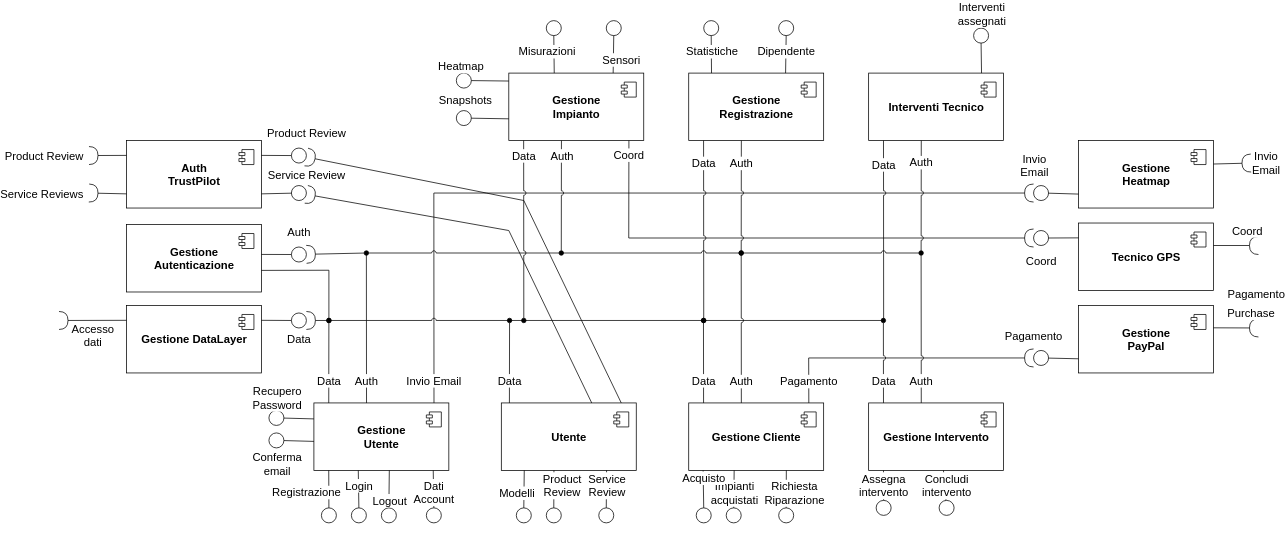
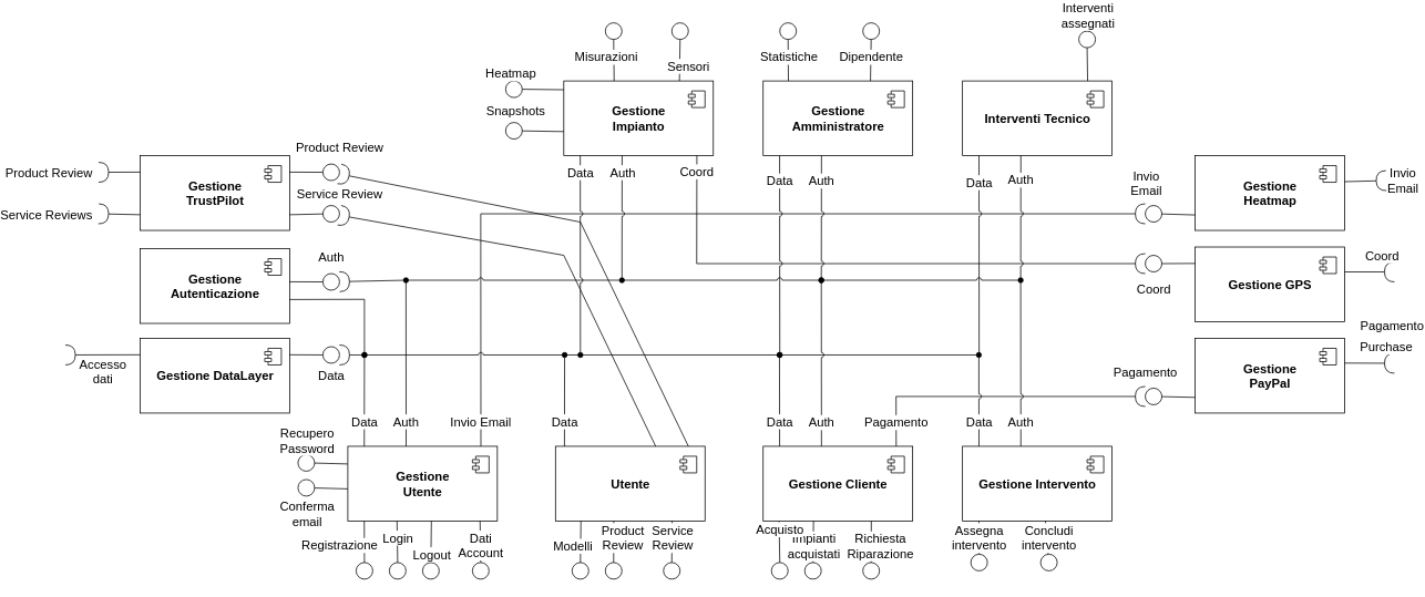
- <mxCell id="9" value="&lt;b&gt;Gestione&lt;br&gt;Registrazione&lt;/b&gt;" style="html=1;dropTarget=0;strokeColor=default;fontFamily=Helvetica;fontSize=15;fontColor=default;fillColor=default;aspect=fixed;resizable=0;rotatable=0;connectable=1;container=0;points=[[0,0,0,0,0],[0,0.11,0,0,0],[0,0.22,0,0,0],[0,0.34,0,0,0],[0,0.46,0,0,0],[0,0.57,0,0,0],[0,0.68,0,0,0],[0,0.79,0,0,0],[0,0.9,0,0,0],[0,1,0,0,0],[0.06,0,0,0,0],[0.06,1,0,0,0],[0.11,0,0,0,0],[0.11,1,0,0,0],[0.17,0,0,0,0],[0.17,1,0,0,0],[0.22,0,0,0,0],[0.22,1,0,0,0],[0.28,0,0,0,0],[0.28,1,0,0,0],[0.33,0,0,0,0],[0.33,1,0,0,0],[0.39,0,0,0,0],[0.39,1,0,0,0],[0.44,0,0,0,0],[0.44,1,0,0,0],[0.5,0,0,0,0],[0.5,1,0,0,0],[0.56,0,0,0,0],[0.56,1,0,0,0],[0.61,0,0,0,0],[0.61,1,0,0,0],[0.67,0,0,0,0],[0.67,1,0,0,0],[0.72,0,0,0,0],[0.72,1,0,0,0],[0.78,0,0,0,0],[0.78,1,0,0,0],[0.83,0,0,0,0],[0.83,1,0,0,0],[0.89,0,0,0,0],[0.89,1,0,0,0],[0.94,0,0,0,0],[0.94,1,0,0,0],[1,0,0,0,0],[1,0.11,0,0,0],[1,0.22,0,0,0],[1,0.34,0,0,0],[1,0.46,0,0,0],[1,0.57,0,0,0],[1,0.68,0,0,0],[1,0.79,0,0,0],[1,0.9,0,0,0],[1,1,0,0,0]];movable=0;deletable=0;movableLabel=0;" parent="8" vertex="1"><mxGeometry width="180" height="90" as="geometry" /></mxCell>
+ <mxCell id="9" value="&lt;b&gt;Gestione&lt;br&gt;Amministratore&lt;/b&gt;" style="html=1;dropTarget=0;strokeColor=default;fontFamily=Helvetica;fontSize=15;fontColor=default;fillColor=default;aspect=fixed;resizable=0;rotatable=0;connectable=1;container=0;points=[[0,0,0,0,0],[0,0.11,0,0,0],[0,0.22,0,0,0],[0,0.34,0,0,0],[0,0.46,0,0,0],[0,0.57,0,0,0],[0,0.68,0,0,0],[0,0.79,0,0,0],[0,0.9,0,0,0],[0,1,0,0,0],[0.06,0,0,0,0],[0.06,1,0,0,0],[0.11,0,0,0,0],[0.11,1,0,0,0],[0.17,0,0,0,0],[0.17,1,0,0,0],[0.22,0,0,0,0],[0.22,1,0,0,0],[0.28,0,0,0,0],[0.28,1,0,0,0],[0.33,0,0,0,0],[0.33,1,0,0,0],[0.39,0,0,0,0],[0.39,1,0,0,0],[0.44,0,0,0,0],[0.44,1,0,0,0],[0.5,0,0,0,0],[0.5,1,0,0,0],[0.56,0,0,0,0],[0.56,1,0,0,0],[0.61,0,0,0,0],[0.61,1,0,0,0],[0.67,0,0,0,0],[0.67,1,0,0,0],[0.72,0,0,0,0],[0.72,1,0,0,0],[0.78,0,0,0,0],[0.78,1,0,0,0],[0.83,0,0,0,0],[0.83,1,0,0,0],[0.89,0,0,0,0],[0.89,1,0,0,0],[0.94,0,0,0,0],[0.94,1,0,0,0],[1,0,0,0,0],[1,0.11,0,0,0],[1,0.22,0,0,0],[1,0.34,0,0,0],[1,0.46,0,0,0],[1,0.57,0,0,0],[1,0.68,0,0,0],[1,0.79,0,0,0],[1,0.9,0,0,0],[1,1,0,0,0]];movable=0;deletable=0;movableLabel=0;" parent="8" vertex="1"><mxGeometry width="180" height="90" as="geometry" /></mxCell>
- <mxCell id="15" value="&lt;b&gt;Auth&lt;br&gt;TrustPilot&lt;br&gt;&lt;/b&gt;" style="html=1;dropTarget=0;strokeColor=default;fontFamily=Helvetica;fontSize=15;fontColor=default;fillColor=default;aspect=fixed;resizable=0;rotatable=0;connectable=1;container=0;points=[[0,0,0,0,0],[0,0.11,0,0,0],[0,0.22,0,0,0],[0,0.34,0,0,0],[0,0.46,0,0,0],[0,0.57,0,0,0],[0,0.68,0,0,0],[0,0.79,0,0,0],[0,0.9,0,0,0],[0,1,0,0,0],[0.06,0,0,0,0],[0.06,1,0,0,0],[0.11,0,0,0,0],[0.11,1,0,0,0],[0.17,0,0,0,0],[0.17,1,0,0,0],[0.22,0,0,0,0],[0.22,1,0,0,0],[0.28,0,0,0,0],[0.28,1,0,0,0],[0.33,0,0,0,0],[0.33,1,0,0,0],[0.39,0,0,0,0],[0.39,1,0,0,0],[0.44,0,0,0,0],[0.44,1,0,0,0],[0.5,0,0,0,0],[0.5,1,0,0,0],[0.56,0,0,0,0],[0.56,1,0,0,0],[0.61,0,0,0,0],[0.61,1,0,0,0],[0.67,0,0,0,0],[0.67,1,0,0,0],[0.72,0,0,0,0],[0.72,1,0,0,0],[0.78,0,0,0,0],[0.78,1,0,0,0],[0.83,0,0,0,0],[0.83,1,0,0,0],[0.89,0,0,0,0],[0.89,1,0,0,0],[0.94,0,0,0,0],[0.94,1,0,0,0],[1,0,0,0,0],[1,0.11,0,0,0],[1,0.22,0,0,0],[1,0.34,0,0,0],[1,0.46,0,0,0],[1,0.57,0,0,0],[1,0.68,0,0,0],[1,0.79,0,0,0],[1,0.9,0,0,0],[1,1,0,0,0]];movable=0;deletable=0;movableLabel=0;" parent="14" vertex="1"><mxGeometry width="180" height="90" as="geometry" /></mxCell>
+ <mxCell id="15" value="&lt;b&gt;Gestione&lt;br&gt;TrustPilot&lt;br&gt;&lt;/b&gt;" style="html=1;dropTarget=0;strokeColor=default;fontFamily=Helvetica;fontSize=15;fontColor=default;fillColor=default;aspect=fixed;resizable=0;rotatable=0;connectable=1;container=0;points=[[0,0,0,0,0],[0,0.11,0,0,0],[0,0.22,0,0,0],[0,0.34,0,0,0],[0,0.46,0,0,0],[0,0.57,0,0,0],[0,0.68,0,0,0],[0,0.79,0,0,0],[0,0.9,0,0,0],[0,1,0,0,0],[0.06,0,0,0,0],[0.06,1,0,0,0],[0.11,0,0,0,0],[0.11,1,0,0,0],[0.17,0,0,0,0],[0.17,1,0,0,0],[0.22,0,0,0,0],[0.22,1,0,0,0],[0.28,0,0,0,0],[0.28,1,0,0,0],[0.33,0,0,0,0],[0.33,1,0,0,0],[0.39,0,0,0,0],[0.39,1,0,0,0],[0.44,0,0,0,0],[0.44,1,0,0,0],[0.5,0,0,0,0],[0.5,1,0,0,0],[0.56,0,0,0,0],[0.56,1,0,0,0],[0.61,0,0,0,0],[0.61,1,0,0,0],[0.67,0,0,0,0],[0.67,1,0,0,0],[0.72,0,0,0,0],[0.72,1,0,0,0],[0.78,0,0,0,0],[0.78,1,0,0,0],[0.83,0,0,0,0],[0.83,1,0,0,0],[0.89,0,0,0,0],[0.89,1,0,0,0],[0.94,0,0,0,0],[0.94,1,0,0,0],[1,0,0,0,0],[1,0.11,0,0,0],[1,0.22,0,0,0],[1,0.34,0,0,0],[1,0.46,0,0,0],[1,0.57,0,0,0],[1,0.68,0,0,0],[1,0.79,0,0,0],[1,0.9,0,0,0],[1,1,0,0,0]];movable=0;deletable=0;movableLabel=0;" parent="14" vertex="1"><mxGeometry width="180" height="90" as="geometry" /></mxCell>
- <mxCell id="77" value="&lt;b&gt;Tecnico GPS&lt;/b&gt;" style="html=1;dropTarget=0;strokeColor=default;fontFamily=Helvetica;fontSize=15;fontColor=default;fillColor=default;aspect=fixed;resizable=0;rotatable=0;connectable=1;container=0;points=[[0,0,0,0,0],[0,0.11,0,0,0],[0,0.22,0,0,0],[0,0.34,0,0,0],[0,0.46,0,0,0],[0,0.57,0,0,0],[0,0.68,0,0,0],[0,0.79,0,0,0],[0,0.9,0,0,0],[0,1,0,0,0],[0.06,0,0,0,0],[0.06,1,0,0,0],[0.11,0,0,0,0],[0.11,1,0,0,0],[0.17,0,0,0,0],[0.17,1,0,0,0],[0.22,0,0,0,0],[0.22,1,0,0,0],[0.28,0,0,0,0],[0.28,1,0,0,0],[0.33,0,0,0,0],[0.33,1,0,0,0],[0.39,0,0,0,0],[0.39,1,0,0,0],[0.44,0,0,0,0],[0.44,1,0,0,0],[0.5,0,0,0,0],[0.5,1,0,0,0],[0.56,0,0,0,0],[0.56,1,0,0,0],[0.61,0,0,0,0],[0.61,1,0,0,0],[0.67,0,0,0,0],[0.67,1,0,0,0],[0.72,0,0,0,0],[0.72,1,0,0,0],[0.78,0,0,0,0],[0.78,1,0,0,0],[0.83,0,0,0,0],[0.83,1,0,0,0],[0.89,0,0,0,0],[0.89,1,0,0,0],[0.94,0,0,0,0],[0.94,1,0,0,0],[1,0,0,0,0],[1,0.11,0,0,0],[1,0.22,0,0,0],[1,0.34,0,0,0],[1,0.46,0,0,0],[1,0.57,0,0,0],[1,0.68,0,0,0],[1,0.79,0,0,0],[1,0.9,0,0,0],[1,1,0,0,0]];movable=0;deletable=0;movableLabel=0;" parent="76" vertex="1"><mxGeometry width="180" height="90" as="geometry" /></mxCell>
+ <mxCell id="77" value="&lt;b&gt;Gestione GPS&lt;/b&gt;" style="html=1;dropTarget=0;strokeColor=default;fontFamily=Helvetica;fontSize=15;fontColor=default;fillColor=default;aspect=fixed;resizable=0;rotatable=0;connectable=1;container=0;points=[[0,0,0,0,0],[0,0.11,0,0,0],[0,0.22,0,0,0],[0,0.34,0,0,0],[0,0.46,0,0,0],[0,0.57,0,0,0],[0,0.68,0,0,0],[0,0.79,0,0,0],[0,0.9,0,0,0],[0,1,0,0,0],[0.06,0,0,0,0],[0.06,1,0,0,0],[0.11,0,0,0,0],[0.11,1,0,0,0],[0.17,0,0,0,0],[0.17,1,0,0,0],[0.22,0,0,0,0],[0.22,1,0,0,0],[0.28,0,0,0,0],[0.28,1,0,0,0],[0.33,0,0,0,0],[0.33,1,0,0,0],[0.39,0,0,0,0],[0.39,1,0,0,0],[0.44,0,0,0,0],[0.44,1,0,0,0],[0.5,0,0,0,0],[0.5,1,0,0,0],[0.56,0,0,0,0],[0.56,1,0,0,0],[0.61,0,0,0,0],[0.61,1,0,0,0],[0.67,0,0,0,0],[0.67,1,0,0,0],[0.72,0,0,0,0],[0.72,1,0,0,0],[0.78,0,0,0,0],[0.78,1,0,0,0],[0.83,0,0,0,0],[0.83,1,0,0,0],[0.89,0,0,0,0],[0.89,1,0,0,0],[0.94,0,0,0,0],[0.94,1,0,0,0],[1,0,0,0,0],[1,0.11,0,0,0],[1,0.22,0,0,0],[1,0.34,0,0,0],[1,0.46,0,0,0],[1,0.57,0,0,0],[1,0.68,0,0,0],[1,0.79,0,0,0],[1,0.9,0,0,0],[1,1,0,0,0]];movable=0;deletable=0;movableLabel=0;" parent="76" vertex="1"><mxGeometry width="180" height="90" as="geometry" /></mxCell>
